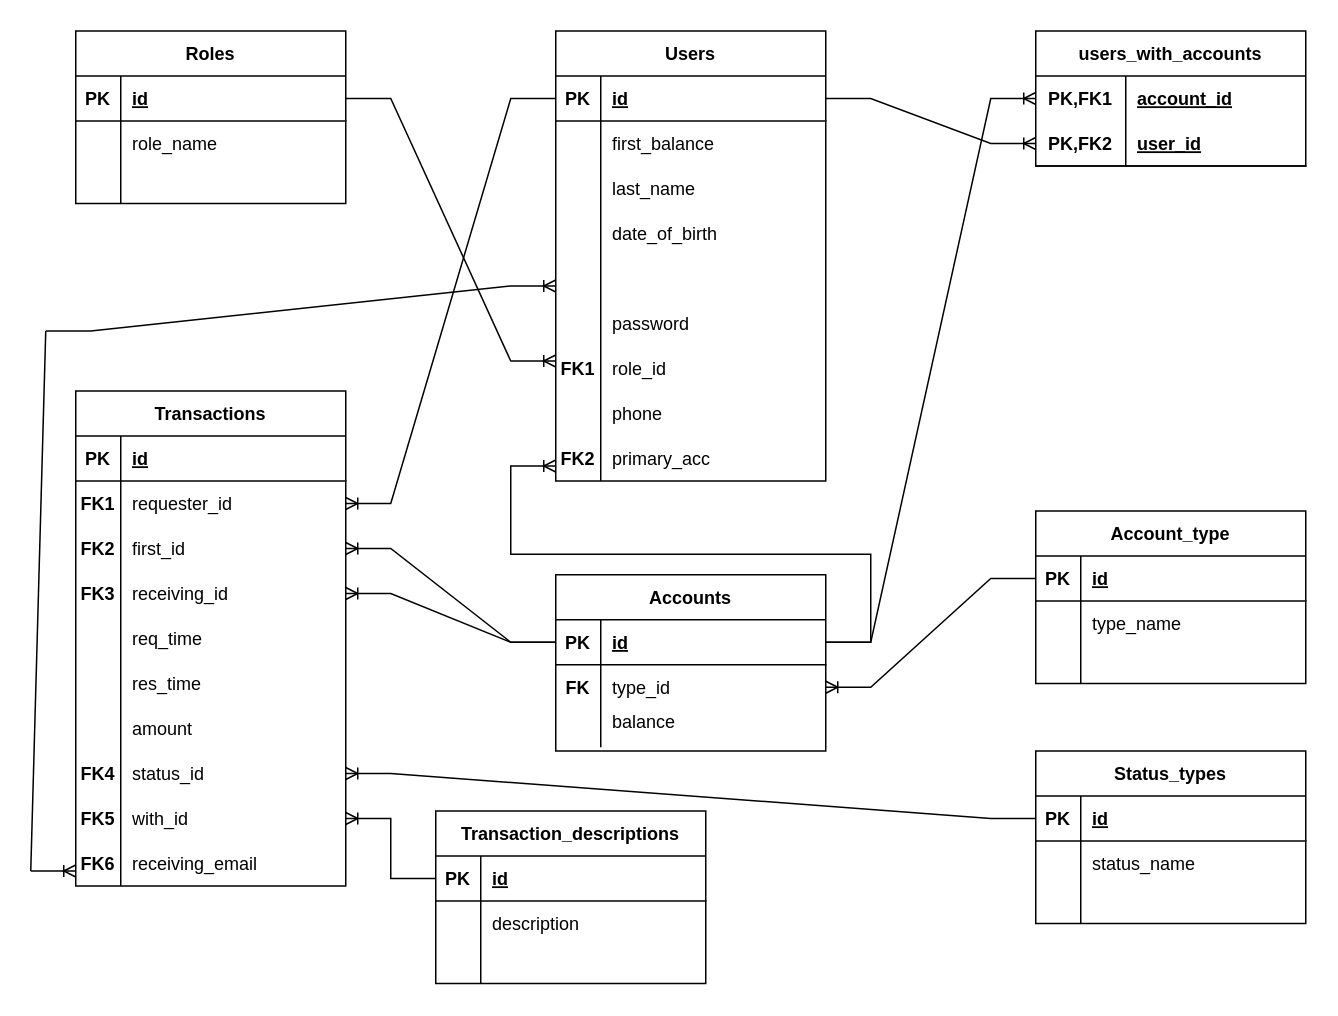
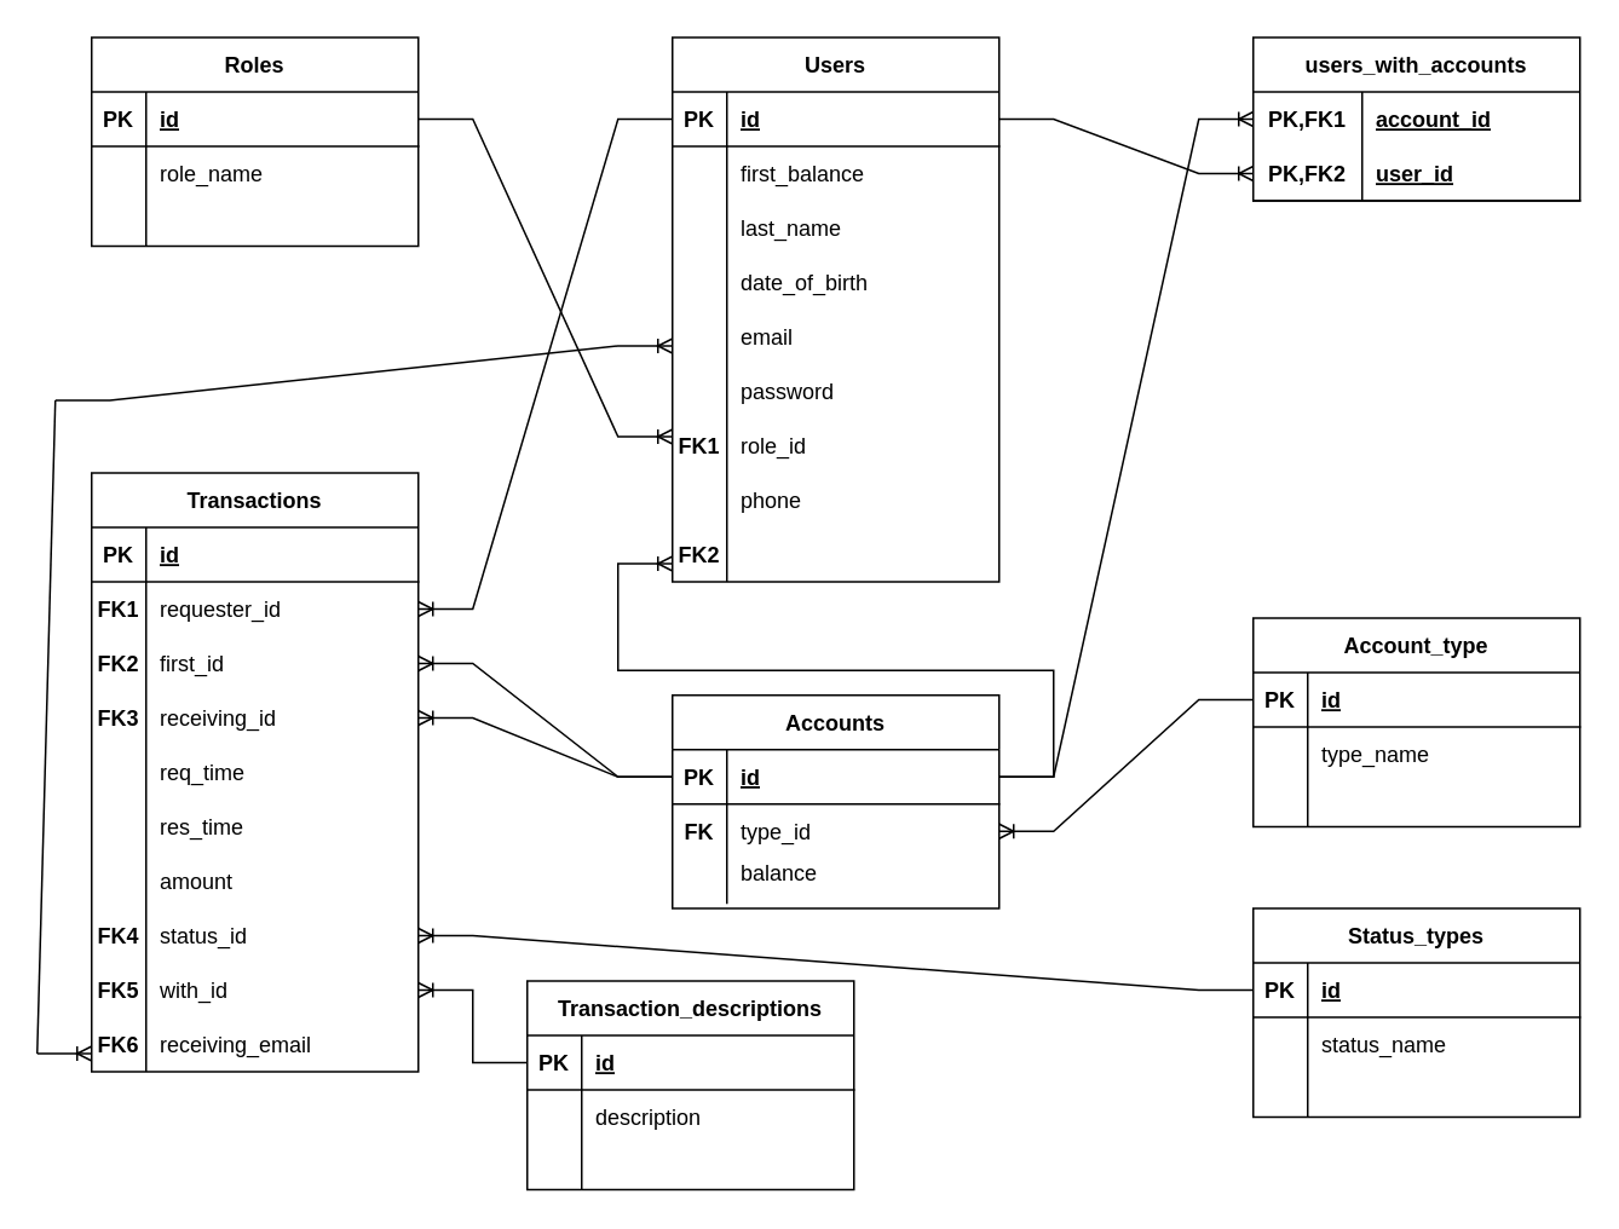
+ <mxCell id="45" value="email" style="shape=partialRectangle;connectable=0;fillColor=none;top=0;left=0;bottom=0;right=0;align=left;spacingLeft=6;overflow=hidden;" vertex="1" parent="1"><mxGeometry x="400" y="170" width="150" height="30" as="geometry"><mxRectangle width="150" height="30" as="alternateBounds" /></mxGeometry></mxCell>
- <mxCell id="139" value="primary_acc" style="shape=partialRectangle;connectable=0;fillColor=none;top=0;left=0;bottom=0;right=0;align=left;spacingLeft=6;overflow=hidden;" vertex="1" parent="1"><mxGeometry x="400" y="290" width="150" height="30" as="geometry"><mxRectangle width="150" height="30" as="alternateBounds" /></mxGeometry></mxCell>
